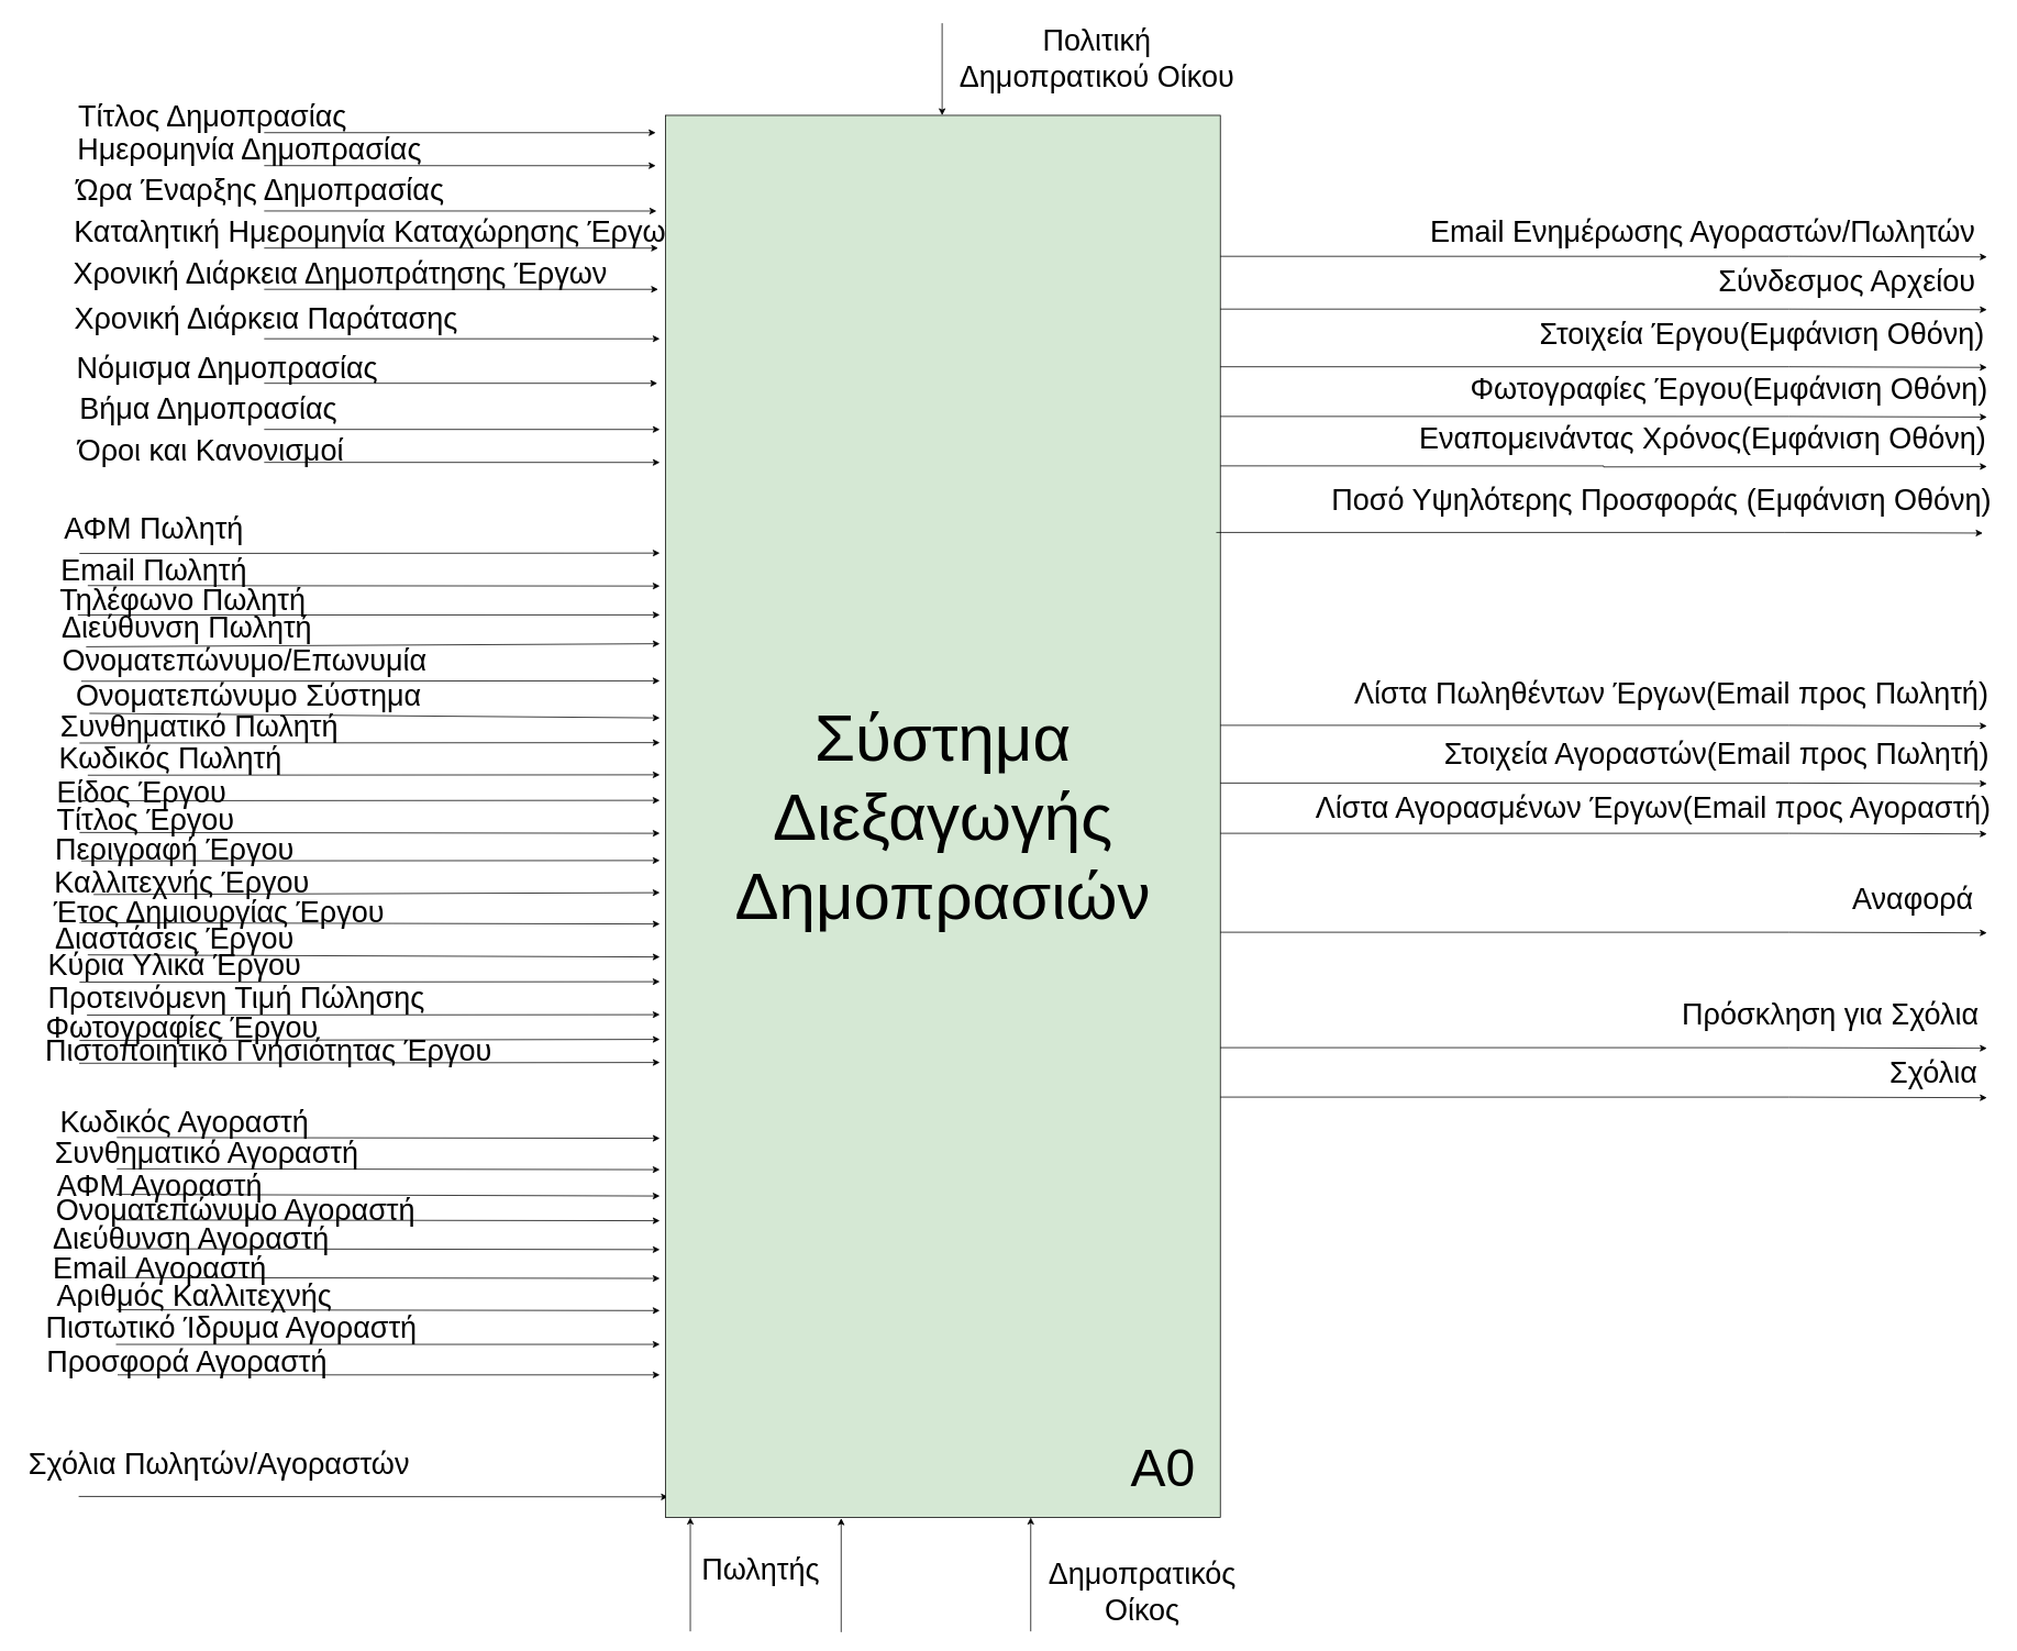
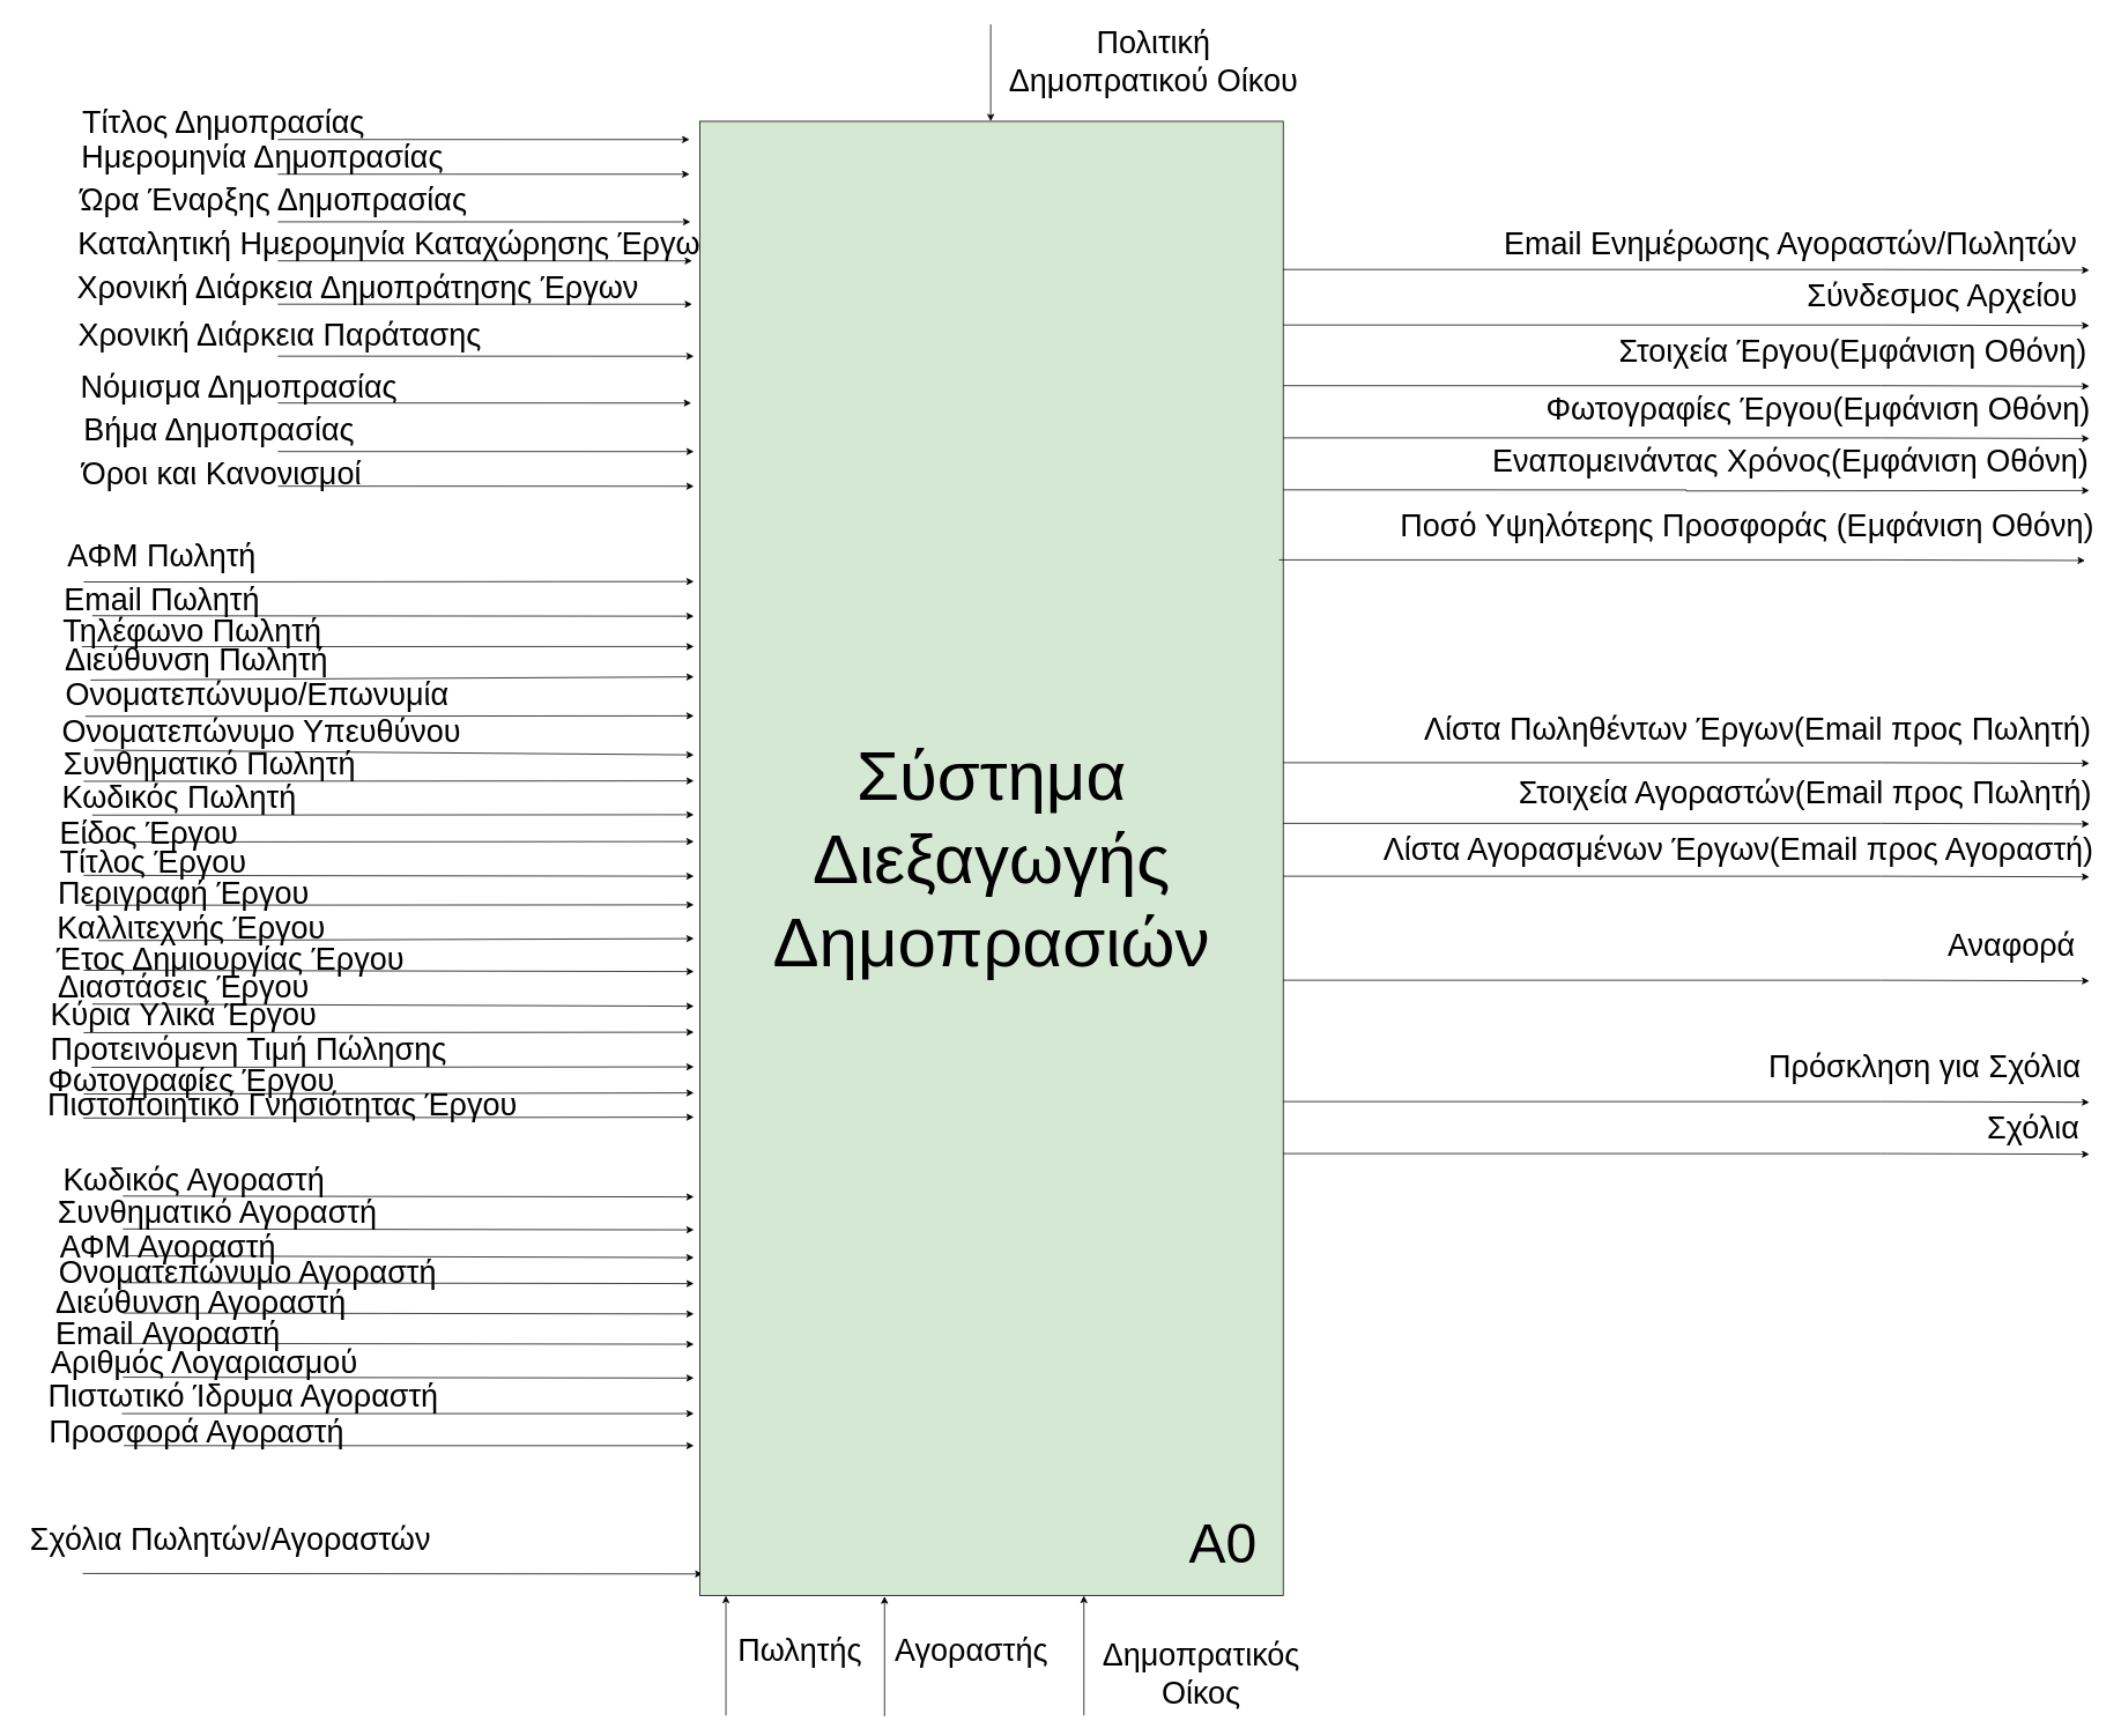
- <mxCell id="32" value="Ονοματεπώνυμο Σύστημα" style="text;html=1;align=center;verticalAlign=middle;resizable=0;points=[];autosize=1;strokeColor=none;fillColor=none;fontSize=36;" parent="1" vertex="1"><mxGeometry x="61" y="813" width="480" height="60" as="geometry" /></mxCell>
+ <mxCell id="32" value="Ονοματεπώνυμο Υπευθύνου" style="text;html=1;align=center;verticalAlign=middle;resizable=0;points=[];autosize=1;strokeColor=none;fillColor=none;fontSize=36;" parent="1" vertex="1"><mxGeometry x="61" y="813" width="480" height="60" as="geometry" /></mxCell>
- <mxCell id="83" value="Αριθμός Καλλιτεχνής" style="text;html=1;align=center;verticalAlign=middle;resizable=0;points=[];autosize=1;strokeColor=none;fillColor=none;fontSize=36;" parent="1" vertex="1"><mxGeometry x="45" y="1541" width="380" height="60" as="geometry" /></mxCell>
+ <mxCell id="83" value="Αριθμός Λογαριασμού" style="text;html=1;align=center;verticalAlign=middle;resizable=0;points=[];autosize=1;strokeColor=none;fillColor=none;fontSize=36;" parent="1" vertex="1"><mxGeometry x="45" y="1541" width="380" height="60" as="geometry" /></mxCell>
+ <mxCell id="53" value="Αγοραστής" style="text;html=1;align=center;verticalAlign=middle;resizable=0;points=[];autosize=1;strokeColor=none;fillColor=none;fontSize=36;" parent="1" vertex="1"><mxGeometry x="1020" y="1873.2" width="200" height="60" as="geometry" /></mxCell>
